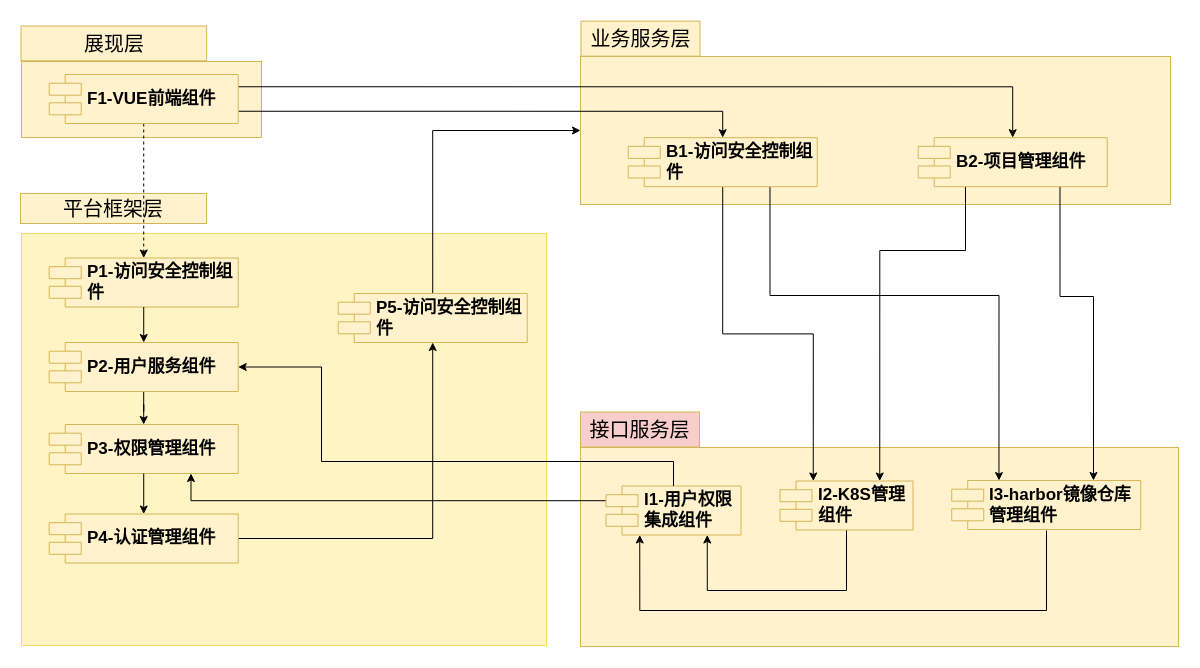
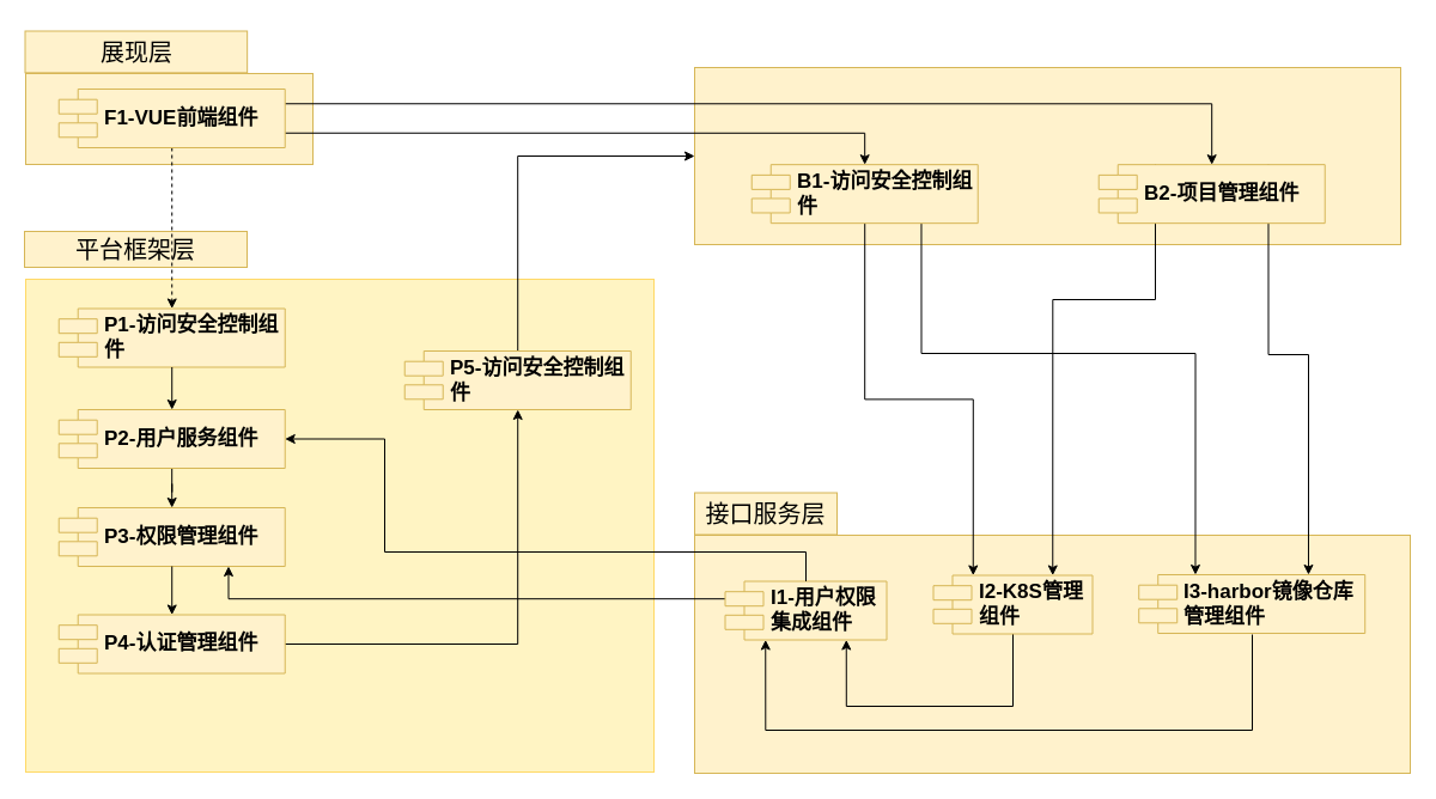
- <mxCell id="13" value="业务服务层" style="rounded=0;whiteSpace=wrap;html=1;fontSize=20;fillColor=#fff2cc;strokeColor=#d6b656;" parent="1" vertex="1"><mxGeometry x="580.5" y="20.667" width="119" height="35" as="geometry" /></mxCell>
- <mxCell id="29" value="接口服务层" style="rounded=0;whiteSpace=wrap;html=1;fontSize=20;fillColor=#f8cecc;strokeColor=#d6b656;" parent="1" vertex="1"><mxGeometry x="580" y="411.5" width="119" height="35" as="geometry" /></mxCell>
+ <mxCell id="29" value="接口服务层" style="rounded=0;whiteSpace=wrap;html=1;fontSize=20;fillColor=#fff2cc;strokeColor=#d6b656;" parent="1" vertex="1"><mxGeometry x="580" y="411.5" width="119" height="35" as="geometry" /></mxCell>
